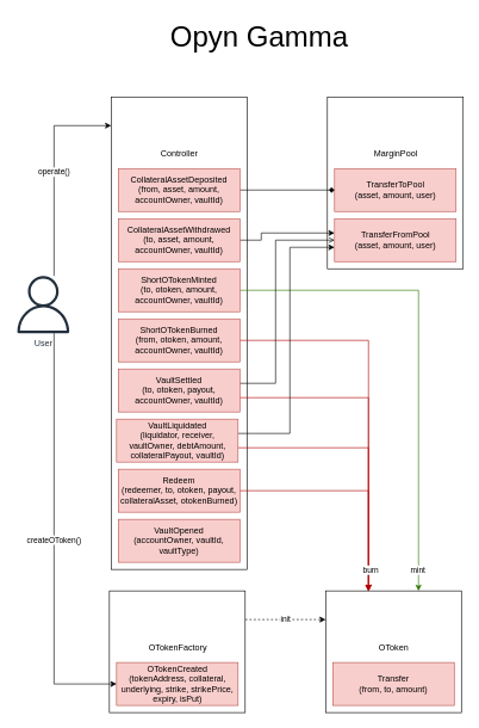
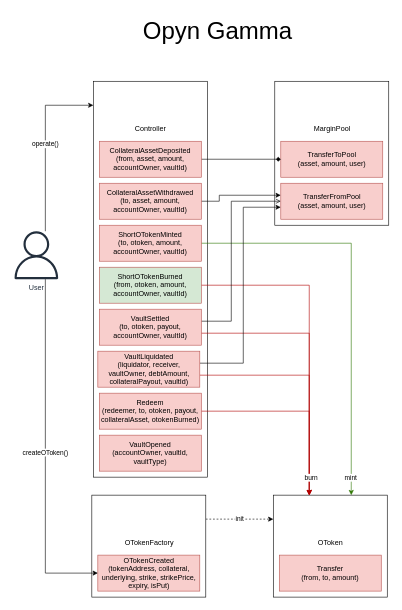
- <mxCell id="17" value="ShortOTokenBurned&lt;br style=&quot;border-color: var(--border-color);&quot;&gt;(from, otoken, amount,&lt;br style=&quot;border-color: var(--border-color);&quot;&gt;accountOwner, vaultId)" style="rounded=0;whiteSpace=wrap;html=1;fillColor=#f8cecc;strokeColor=#b85450;" vertex="1" parent="1"><mxGeometry x="165" y="445" width="170" height="60" as="geometry" /></mxCell>
+ <mxCell id="17" value="ShortOTokenBurned&lt;br style=&quot;border-color: var(--border-color);&quot;&gt;(from, otoken, amount,&lt;br style=&quot;border-color: var(--border-color);&quot;&gt;accountOwner, vaultId)" style="rounded=0;whiteSpace=wrap;html=1;fillColor=#d5e8d4;strokeColor=#b85450;" vertex="1" parent="1"><mxGeometry x="165" y="445" width="170" height="60" as="geometry" /></mxCell>
